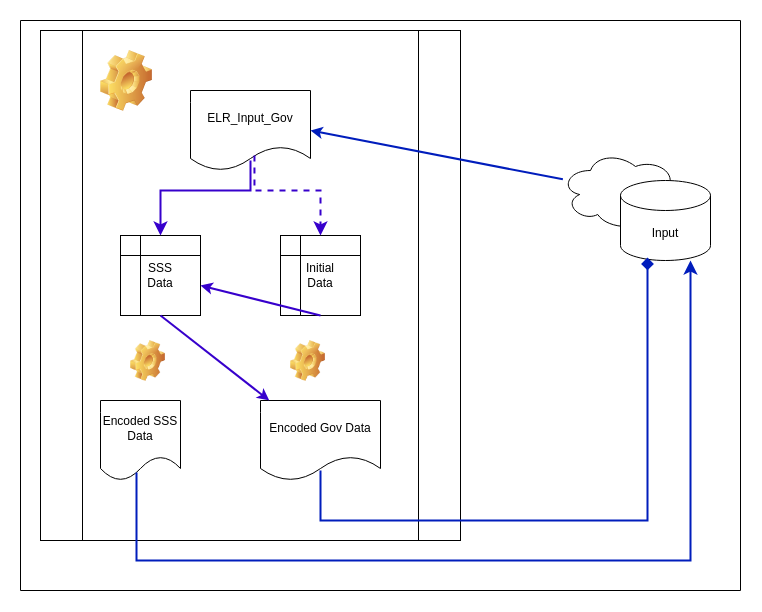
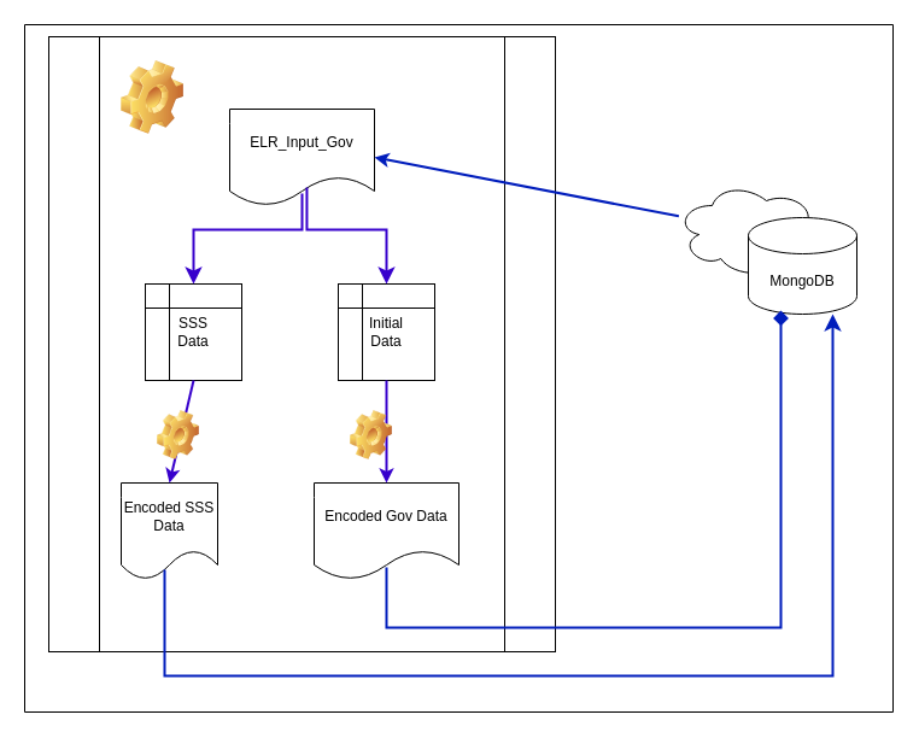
- <mxCell id="21" value="" style="edgeStyle=elbowEdgeStyle;elbow=vertical;endArrow=classic;html=1;curved=0;rounded=0;endSize=8;startSize=8;entryX=0.5;entryY=0;entryDx=0;entryDy=0;exitX=0.533;exitY=0.813;exitDx=0;exitDy=0;exitPerimeter=0;fillColor=#6a00ff;strokeColor=#3700CC;strokeWidth=2;dashed=1;" edge="1" parent="1" source="3" target="9"><mxGeometry width="50" height="50" relative="1" as="geometry"><mxPoint x="270" y="230" as="sourcePoint" /><mxPoint x="320" y="180" as="targetPoint" /><Array as="points"><mxPoint x="280" y="190" /></Array></mxGeometry></mxCell>
+ <mxCell id="21" value="" style="edgeStyle=elbowEdgeStyle;elbow=vertical;endArrow=classic;html=1;curved=0;rounded=0;endSize=8;startSize=8;entryX=0.5;entryY=0;entryDx=0;entryDy=0;exitX=0.533;exitY=0.813;exitDx=0;exitDy=0;exitPerimeter=0;fillColor=#6a00ff;strokeColor=#3700CC;strokeWidth=2;" edge="1" parent="1" source="3" target="9"><mxGeometry width="50" height="50" relative="1" as="geometry"><mxPoint x="270" y="230" as="sourcePoint" /><mxPoint x="320" y="180" as="targetPoint" /><Array as="points"><mxPoint x="280" y="190" /></Array></mxGeometry></mxCell>
- <mxCell id="6" value="Input" style="shape=cylinder3;whiteSpace=wrap;html=1;boundedLbl=1;backgroundOutline=1;size=15;" vertex="1" parent="4"><mxGeometry x="60" y="30" width="90" height="80" as="geometry" /></mxCell>
+ <mxCell id="6" value="MongoDB" style="shape=cylinder3;whiteSpace=wrap;html=1;boundedLbl=1;backgroundOutline=1;size=15;" vertex="1" parent="4"><mxGeometry x="60" y="30" width="90" height="80" as="geometry" /></mxCell>
- <mxCell id="13" value="" style="endArrow=classic;html=1;rounded=0;exitX=0.5;exitY=1;exitDx=0;exitDy=0;fillColor=#6a00ff;strokeColor=#3700CC;strokeWidth=2;" edge="1" parent="1" source="9" target="8"><mxGeometry width="50" height="50" relative="1" as="geometry"><mxPoint x="170" y="325" as="sourcePoint" /><mxPoint x="170" y="410" as="targetPoint" /></mxGeometry></mxCell>
+ <mxCell id="13" value="" style="endArrow=classic;html=1;rounded=0;exitX=0.5;exitY=1;exitDx=0;exitDy=0;entryX=0.5;entryY=0;entryDx=0;entryDy=0;fillColor=#6a00ff;strokeColor=#3700CC;strokeWidth=2;" edge="1" parent="1" source="9" target="11"><mxGeometry width="50" height="50" relative="1" as="geometry"><mxPoint x="170" y="325" as="sourcePoint" /><mxPoint x="170" y="410" as="targetPoint" /></mxGeometry></mxCell>
- <mxCell id="12" value="" style="endArrow=classic;html=1;rounded=0;exitX=0.5;exitY=1;exitDx=0;exitDy=0;fillColor=#6a00ff;strokeColor=#3700CC;strokeWidth=2;" edge="1" parent="1" source="8" target="11"><mxGeometry width="50" height="50" relative="1" as="geometry"><mxPoint x="400" y="590" as="sourcePoint" /><mxPoint x="450" y="540" as="targetPoint" /></mxGeometry></mxCell>
+ <mxCell id="12" value="" style="endArrow=classic;html=1;rounded=0;exitX=0.5;exitY=1;exitDx=0;exitDy=0;entryX=0.5;entryY=0;entryDx=0;entryDy=0;fillColor=#6a00ff;strokeColor=#3700CC;strokeWidth=2;" edge="1" parent="1" source="8" target="10"><mxGeometry width="50" height="50" relative="1" as="geometry"><mxPoint x="400" y="590" as="sourcePoint" /><mxPoint x="450" y="540" as="targetPoint" /></mxGeometry></mxCell>
